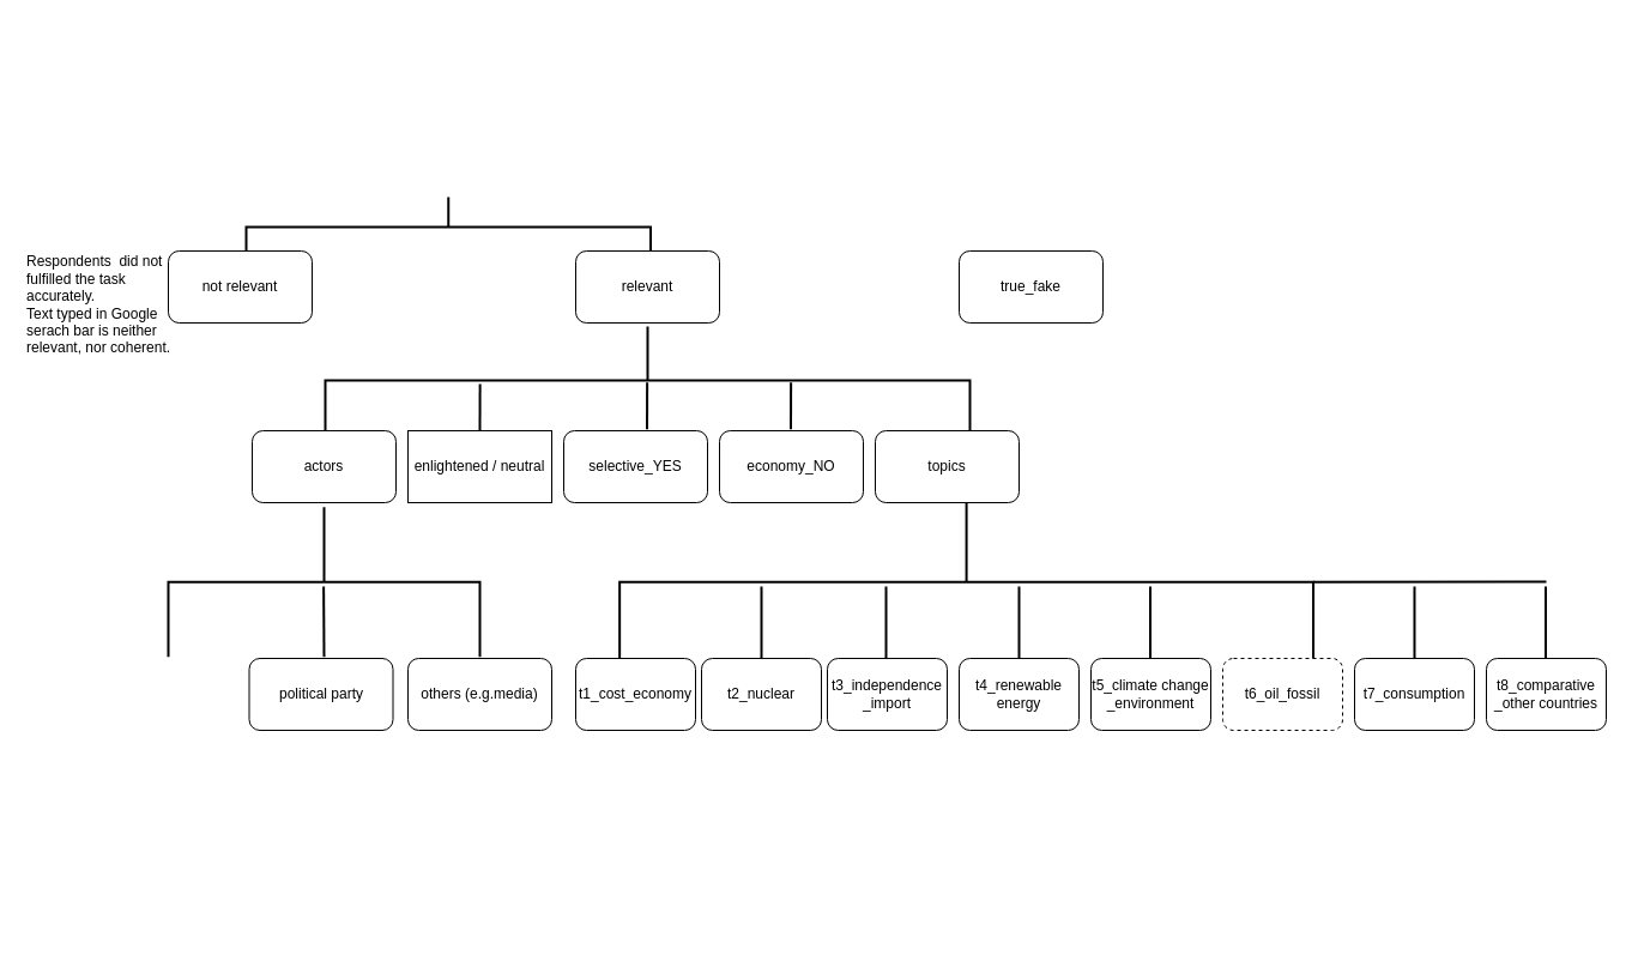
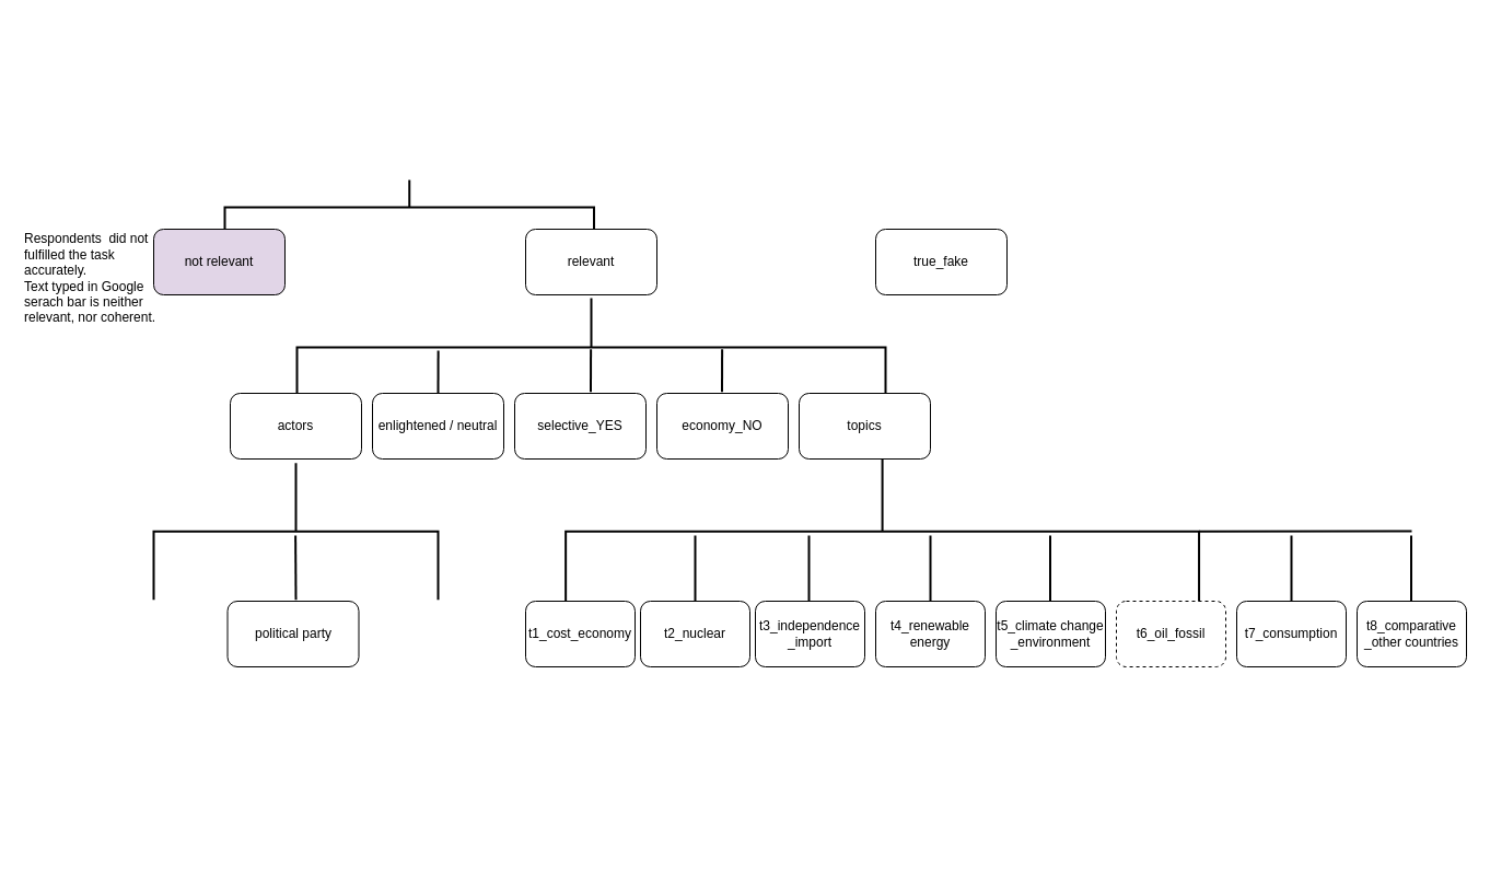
- <mxCell id="3" value="not relevant" style="rounded=1;whiteSpace=wrap;html=1;" vertex="1" parent="1"><mxGeometry x="140" y="209" width="120" height="60" as="geometry" /></mxCell>
+ <mxCell id="3" value="not relevant" style="rounded=1;whiteSpace=wrap;html=1;fillColor=#e1d5e7;" vertex="1" parent="1"><mxGeometry x="140" y="209" width="120" height="60" as="geometry" /></mxCell>
- <mxCell id="8" value="enlightened / neutral" style="whiteSpace=wrap;html=1;rounded=0;" vertex="1" parent="1"><mxGeometry x="340" y="359" width="120" height="60" as="geometry" /></mxCell>
+ <mxCell id="8" value="enlightened / neutral" style="rounded=1;whiteSpace=wrap;html=1;" vertex="1" parent="1"><mxGeometry x="340" y="359" width="120" height="60" as="geometry" /></mxCell>
- <mxCell id="17" value="others (e.g.media)" style="rounded=1;whiteSpace=wrap;html=1;" vertex="1" parent="1"><mxGeometry x="340" y="549" width="120" height="60" as="geometry" /></mxCell>
